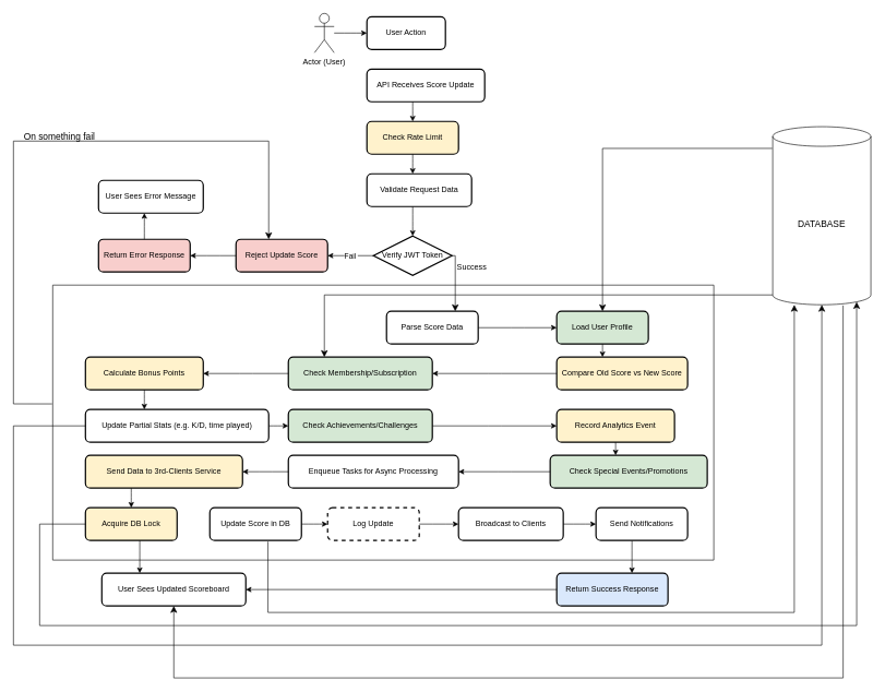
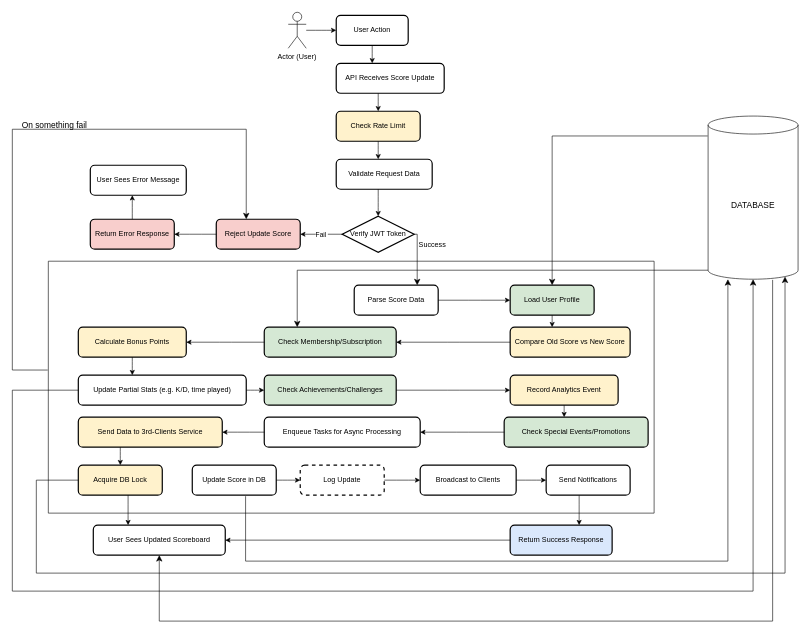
+ <mxCell id="6" style="edgeStyle=elbowEdgeStyle;rounded=1;orthogonalLoop=1;" parent="1" source="3" target="5" edge="1"><mxGeometry relative="1" as="geometry" /></mxCell>
